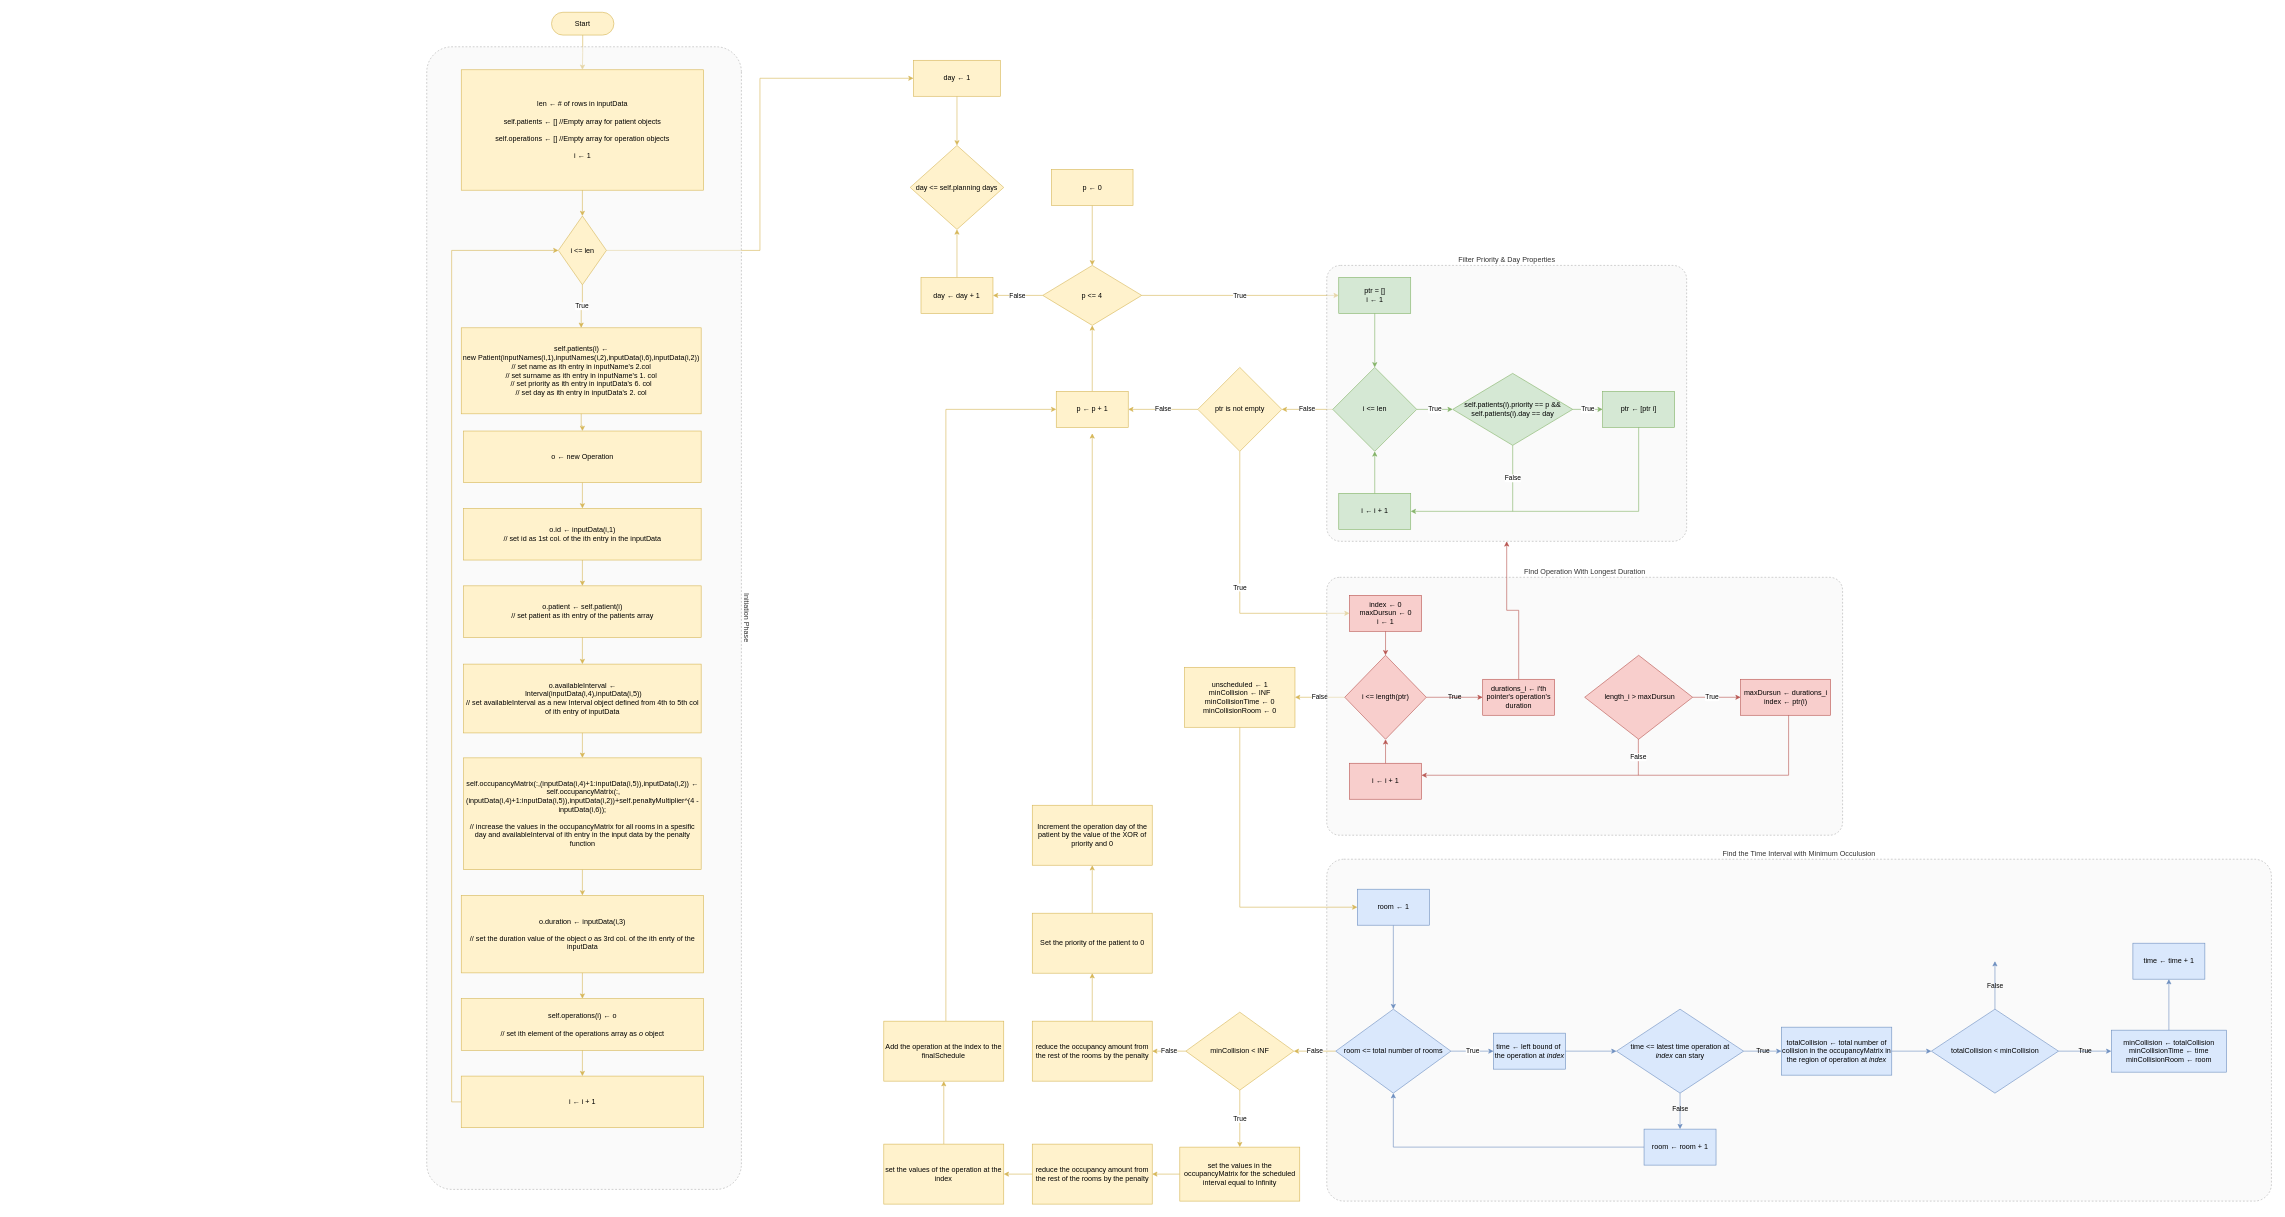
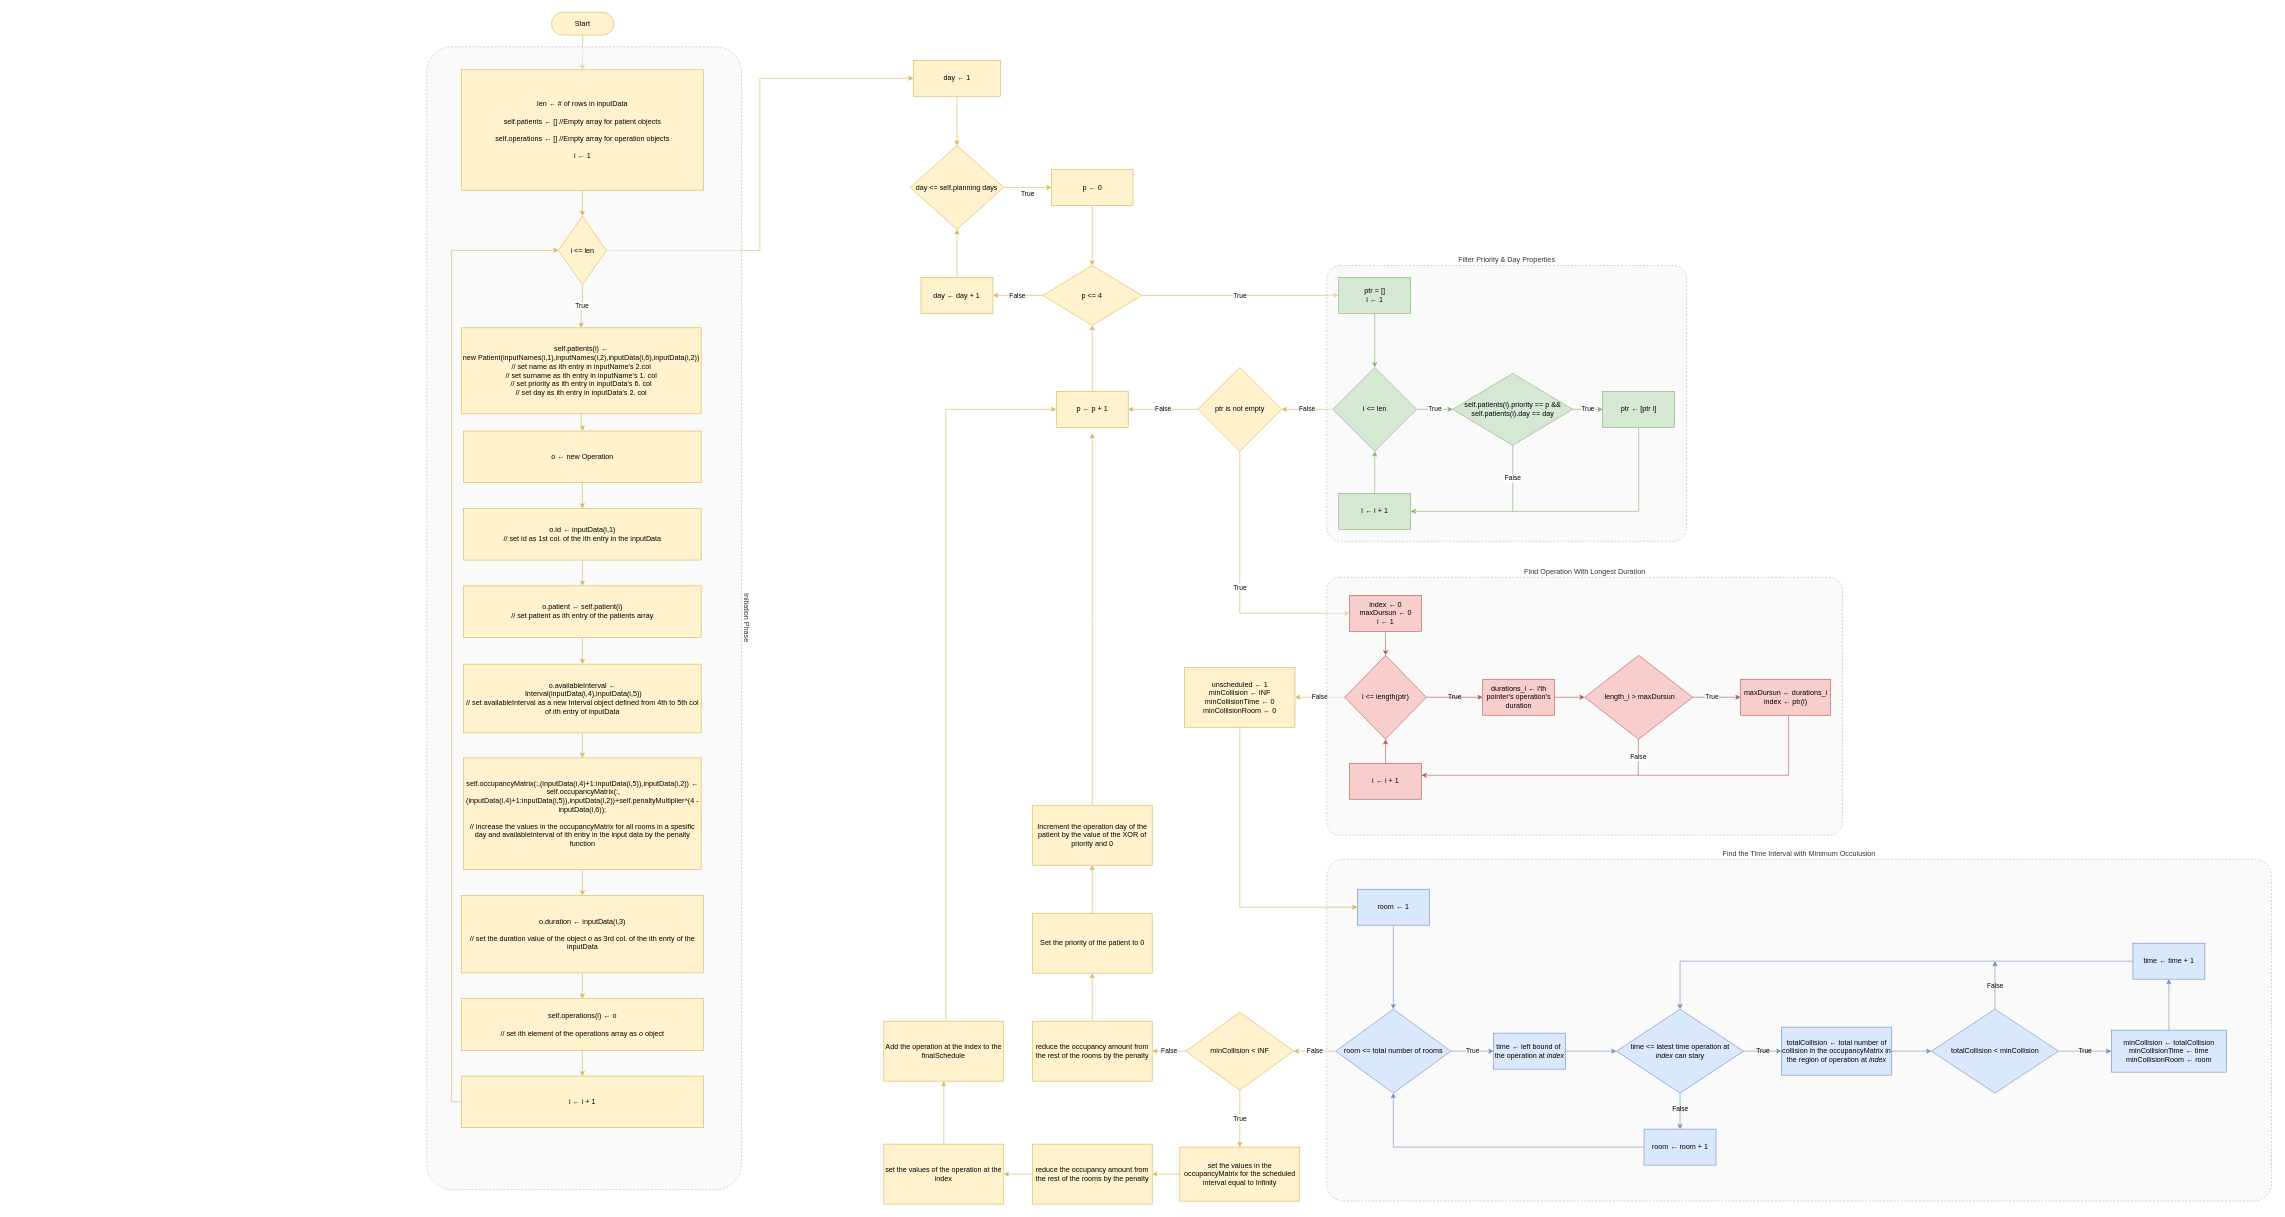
+ <mxCell id="6" value="True" style="edgeStyle=orthogonalEdgeStyle;rounded=0;orthogonalLoop=1;jettySize=auto;html=1;fillColor=#fff2cc;strokeColor=#d6b656;" edge="1" parent="1" source="7" target="9"><mxGeometry x="-0.006" y="-10" relative="1" as="geometry"><mxPoint as="offset" /></mxGeometry></mxCell>
- <mxCell id="51" value="" style="edgeStyle=orthogonalEdgeStyle;rounded=0;orthogonalLoop=1;jettySize=auto;html=1;startArrow=none;startFill=0;endArrow=classic;endFill=1;strokeColor=#b85450;fillColor=#f8cecc;" edge="1" parent="1" source="47" target="101"><mxGeometry relative="1" as="geometry" /></mxCell>
+ <mxCell id="51" value="" style="edgeStyle=orthogonalEdgeStyle;rounded=0;orthogonalLoop=1;jettySize=auto;html=1;startArrow=none;startFill=0;endArrow=classic;endFill=1;strokeColor=#b85450;fillColor=#f8cecc;" edge="1" parent="1" source="47" target="50"><mxGeometry relative="1" as="geometry" /></mxCell>
+ <mxCell id="40" value="" style="edgeStyle=orthogonalEdgeStyle;rounded=0;orthogonalLoop=1;jettySize=auto;html=1;startArrow=none;startFill=0;endArrow=classic;endFill=1;strokeColor=#6c8ebf;fillColor=#dae8fc;" edge="1" parent="1" source="41" target="32"><mxGeometry relative="1" as="geometry" /></mxCell>
